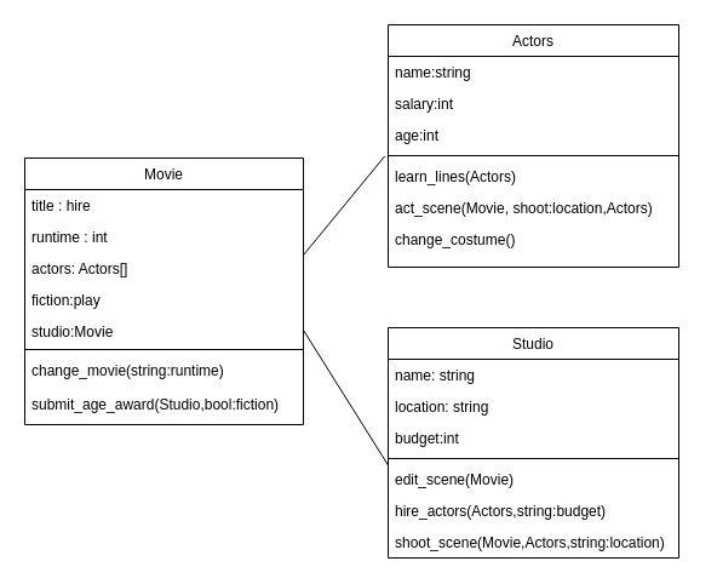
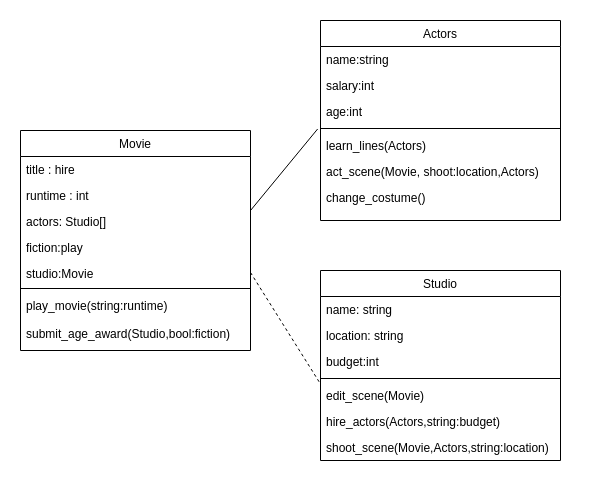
- <mxCell id="5" value="actors: Actors[]" style="text;align=left;verticalAlign=top;spacingLeft=4;spacingRight=4;overflow=hidden;rotatable=0;points=[[0,0.5],[1,0.5]];portConstraint=eastwest;rounded=0;shadow=0;html=0;" parent="2" vertex="1"><mxGeometry y="78" width="230" height="26" as="geometry" /></mxCell>
+ <mxCell id="5" value="actors: Studio[]" style="text;align=left;verticalAlign=top;spacingLeft=4;spacingRight=4;overflow=hidden;rotatable=0;points=[[0,0.5],[1,0.5]];portConstraint=eastwest;rounded=0;shadow=0;html=0;" parent="2" vertex="1"><mxGeometry y="78" width="230" height="26" as="geometry" /></mxCell>
- <mxCell id="9" value="change_movie(string:runtime)" style="text;align=left;verticalAlign=top;spacingLeft=4;spacingRight=4;overflow=hidden;rotatable=0;points=[[0,0.5],[1,0.5]];portConstraint=eastwest;" vertex="1" parent="2"><mxGeometry y="162" width="230" height="28" as="geometry" /></mxCell>
+ <mxCell id="9" value="play_movie(string:runtime)" style="text;align=left;verticalAlign=top;spacingLeft=4;spacingRight=4;overflow=hidden;rotatable=0;points=[[0,0.5],[1,0.5]];portConstraint=eastwest;" vertex="1" parent="2"><mxGeometry y="162" width="230" height="28" as="geometry" /></mxCell>
- <mxCell id="19" value="" style="endArrow=none;html=1;rounded=0;entryX=0;entryY=0.058;entryDx=0;entryDy=0;entryPerimeter=0;exitX=1;exitY=0.5;exitDx=0;exitDy=0;" edge="1" parent="1" source="7" target="26"><mxGeometry width="50" height="50" relative="1" as="geometry"><mxPoint x="250" y="190" as="sourcePoint" /><mxPoint x="289.04" y="388" as="targetPoint" /></mxGeometry></mxCell>
+ <mxCell id="19" value="" style="endArrow=none;html=1;rounded=0;entryX=0;entryY=0.058;entryDx=0;entryDy=0;entryPerimeter=0;exitX=1;exitY=0.5;exitDx=0;exitDy=0;dashed=1;" edge="1" parent="1" source="7" target="26"><mxGeometry width="50" height="50" relative="1" as="geometry"><mxPoint x="250" y="190" as="sourcePoint" /><mxPoint x="289.04" y="388" as="targetPoint" /></mxGeometry></mxCell>
